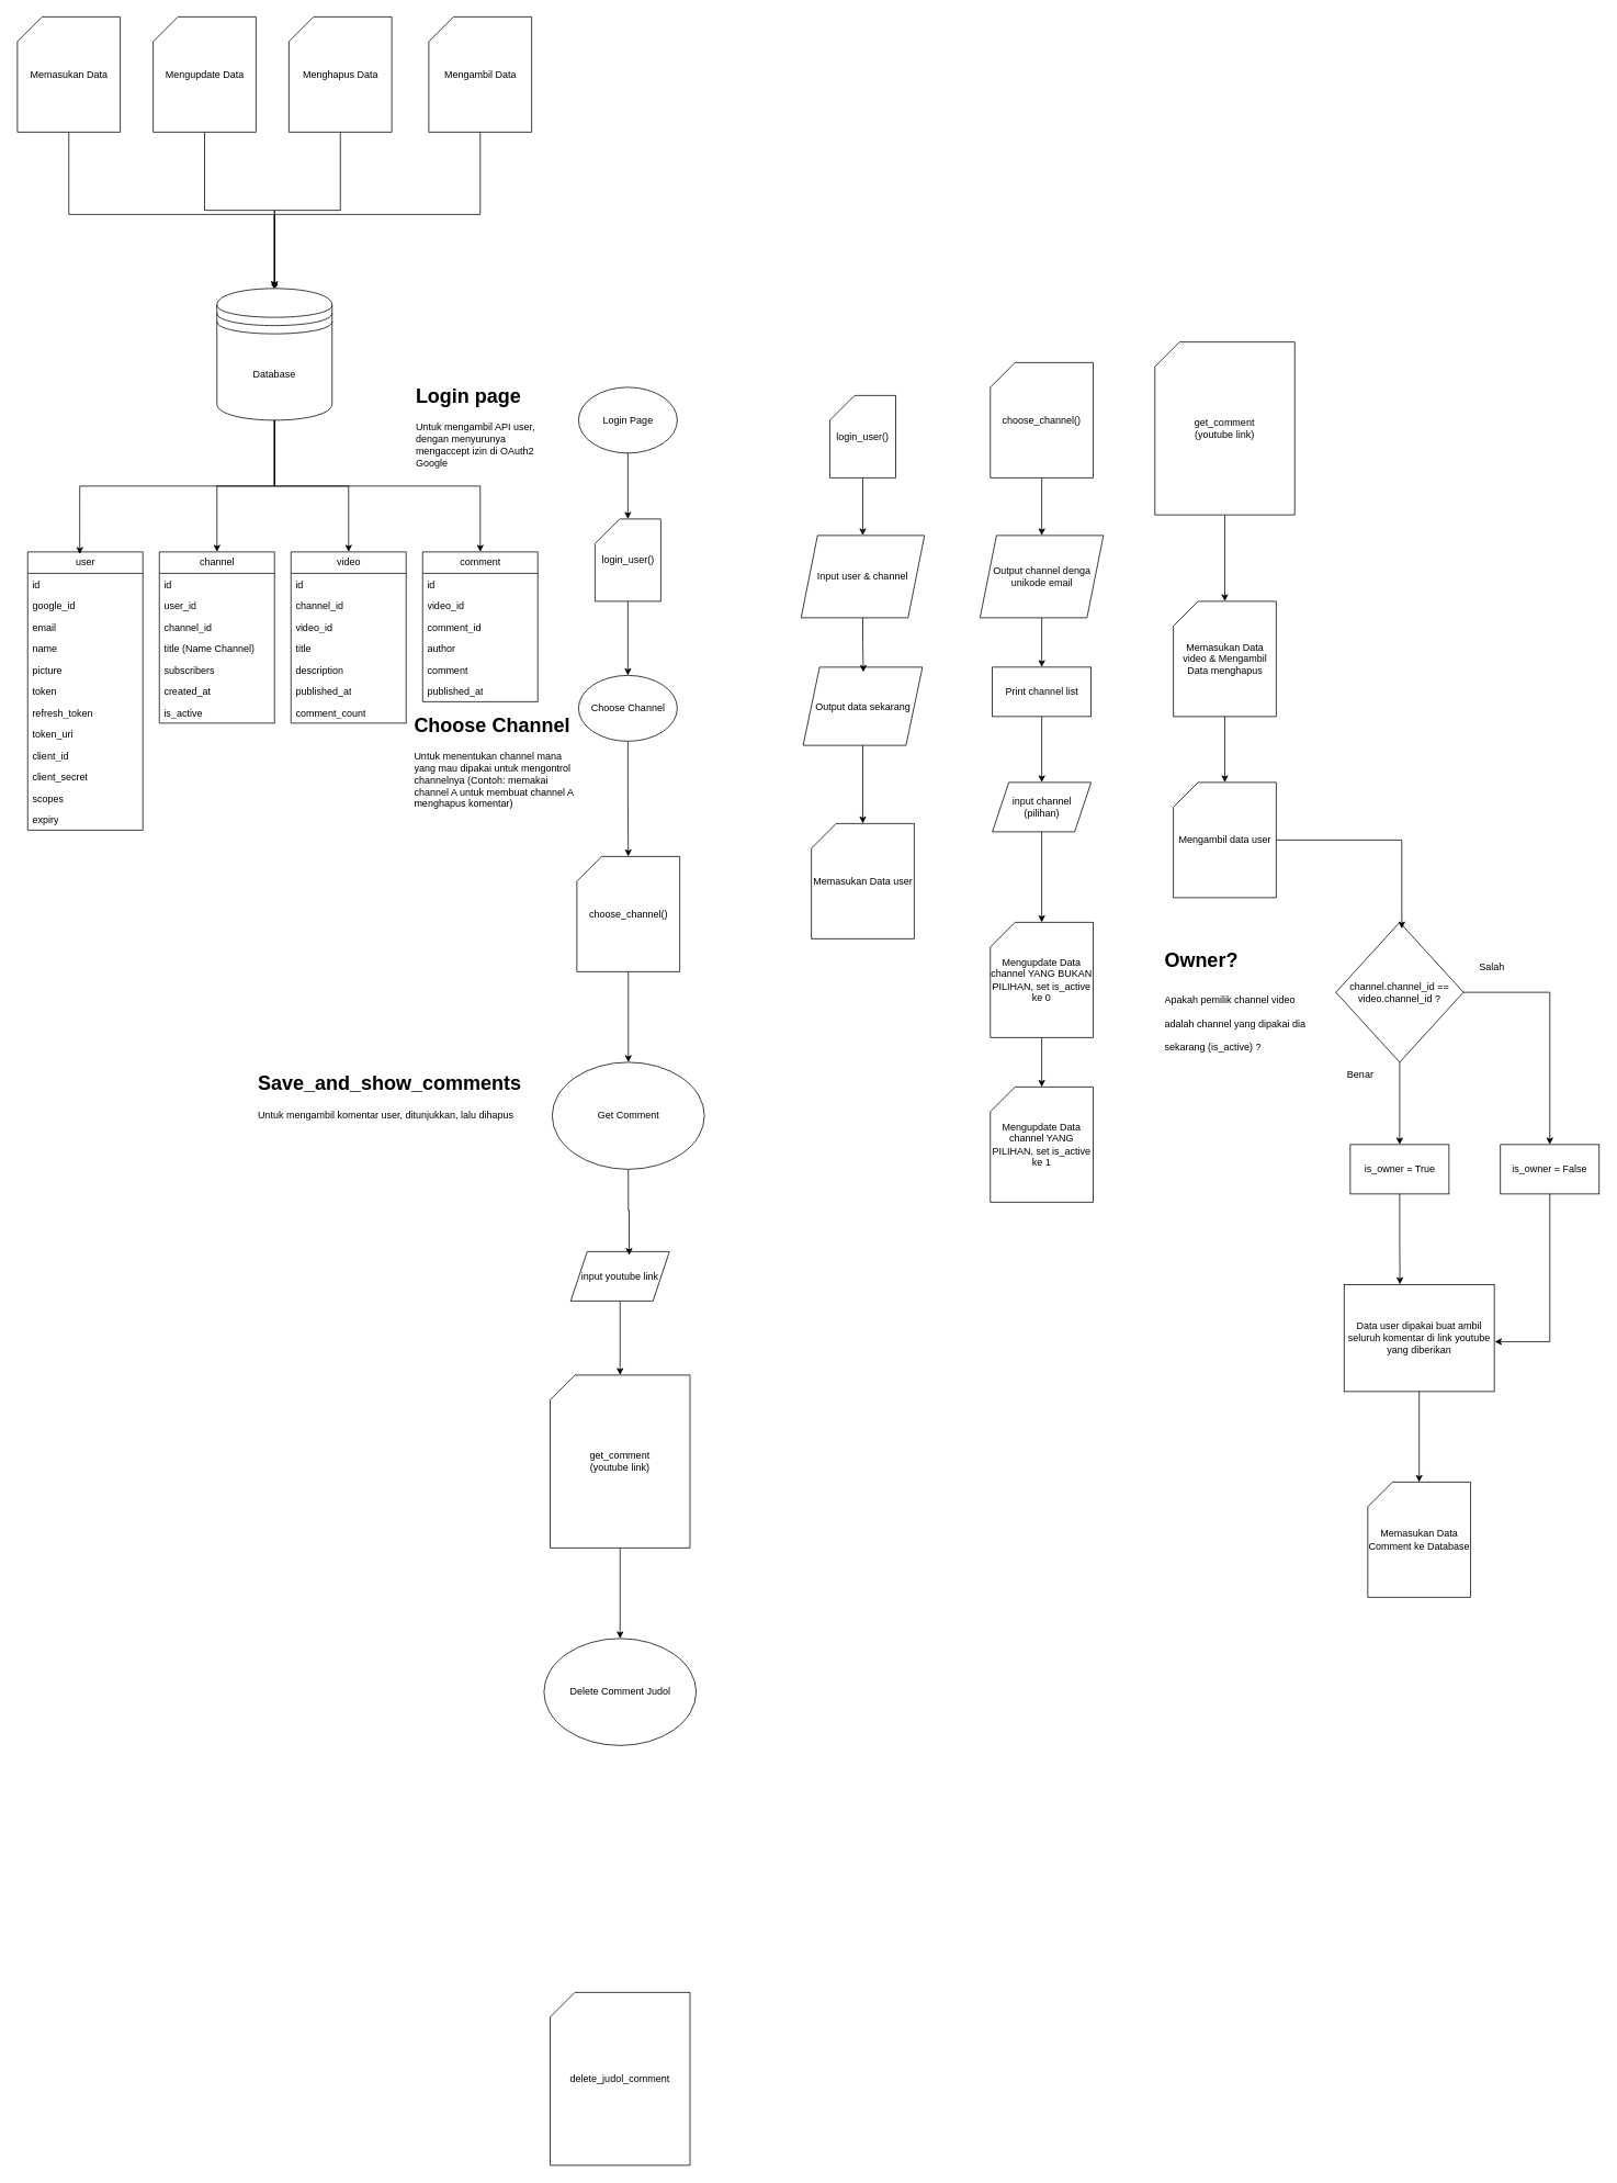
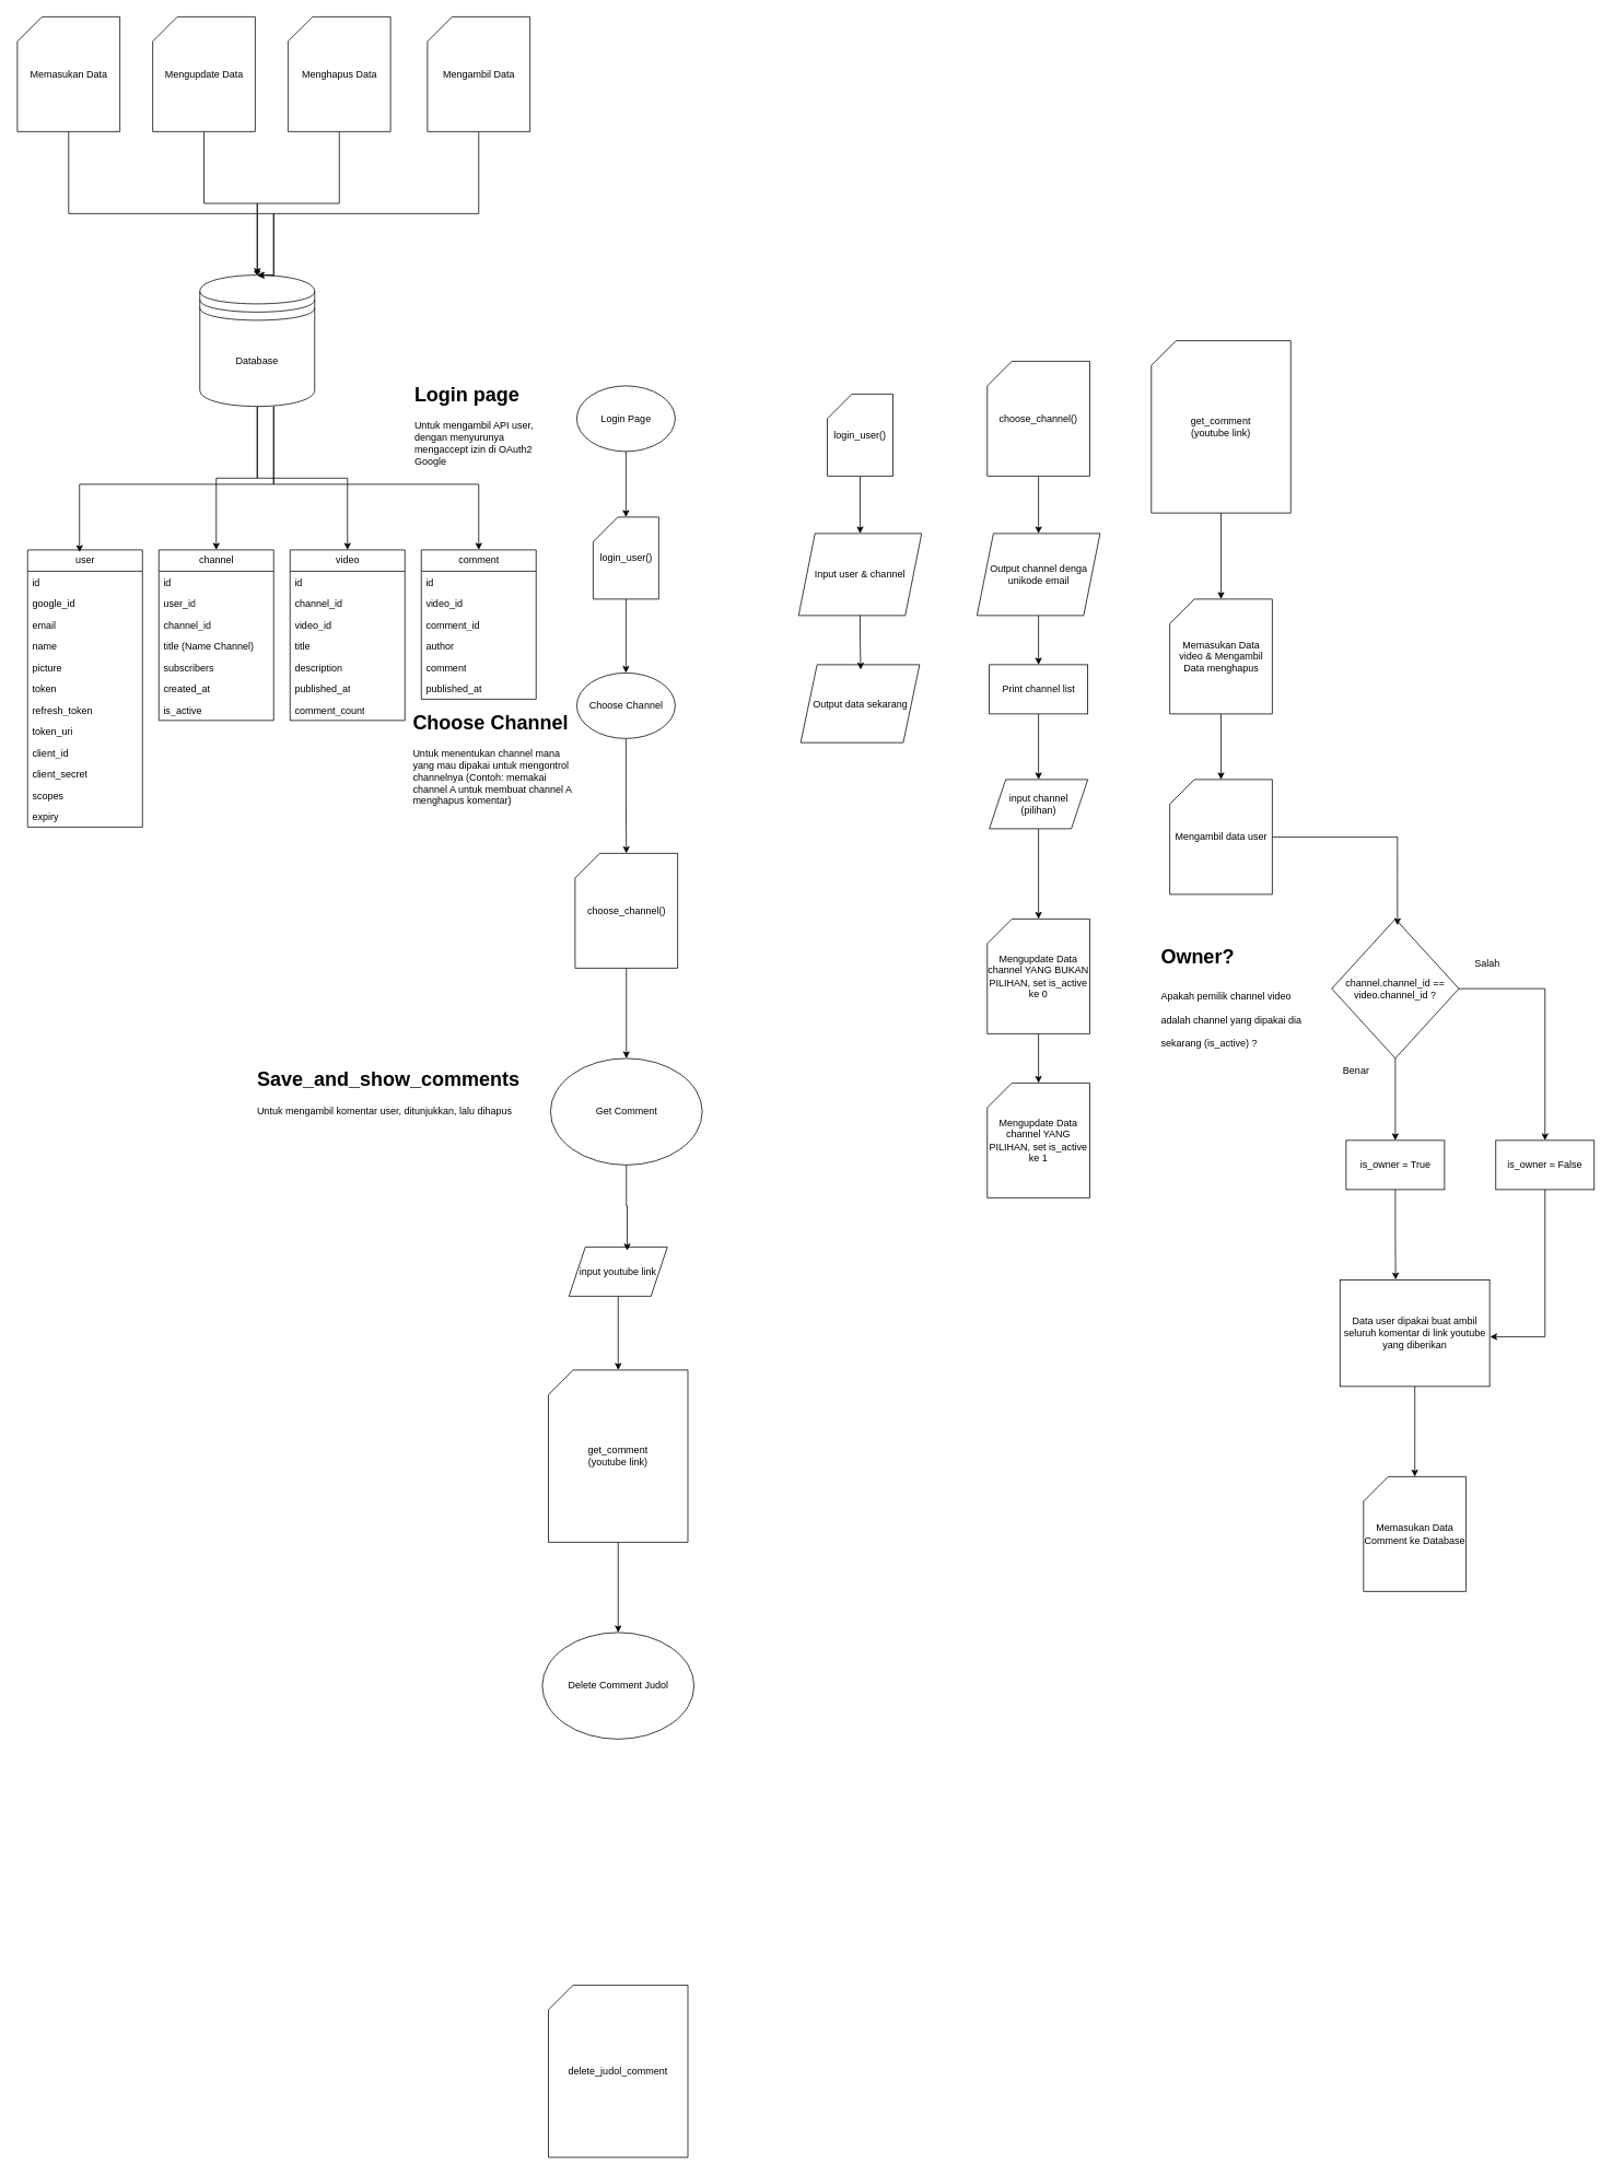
- <mxCell id="20" value="Database" style="shape=datastore;whiteSpace=wrap;html=1;" parent="1" vertex="1"><mxGeometry x="263" y="350" width="140" height="160" as="geometry" /></mxCell>
+ <mxCell id="20" value="Database" style="shape=datastore;whiteSpace=wrap;html=1;" parent="1" vertex="1"><mxGeometry x="243" y="335" width="140" height="160" as="geometry" /></mxCell>
- <mxCell id="62" style="edgeStyle=orthogonalEdgeStyle;rounded=0;orthogonalLoop=1;jettySize=auto;html=1;entryX=0.5;entryY=0;entryDx=0;entryDy=0;entryPerimeter=0;" parent="1" source="9" target="60" edge="1"><mxGeometry relative="1" as="geometry" /></mxCell>
- <mxCell id="60" value="Memasukan Data user" style="shape=card;whiteSpace=wrap;html=1;" parent="1" vertex="1"><mxGeometry x="985.5" y="1000" width="125" height="140" as="geometry" /></mxCell>
